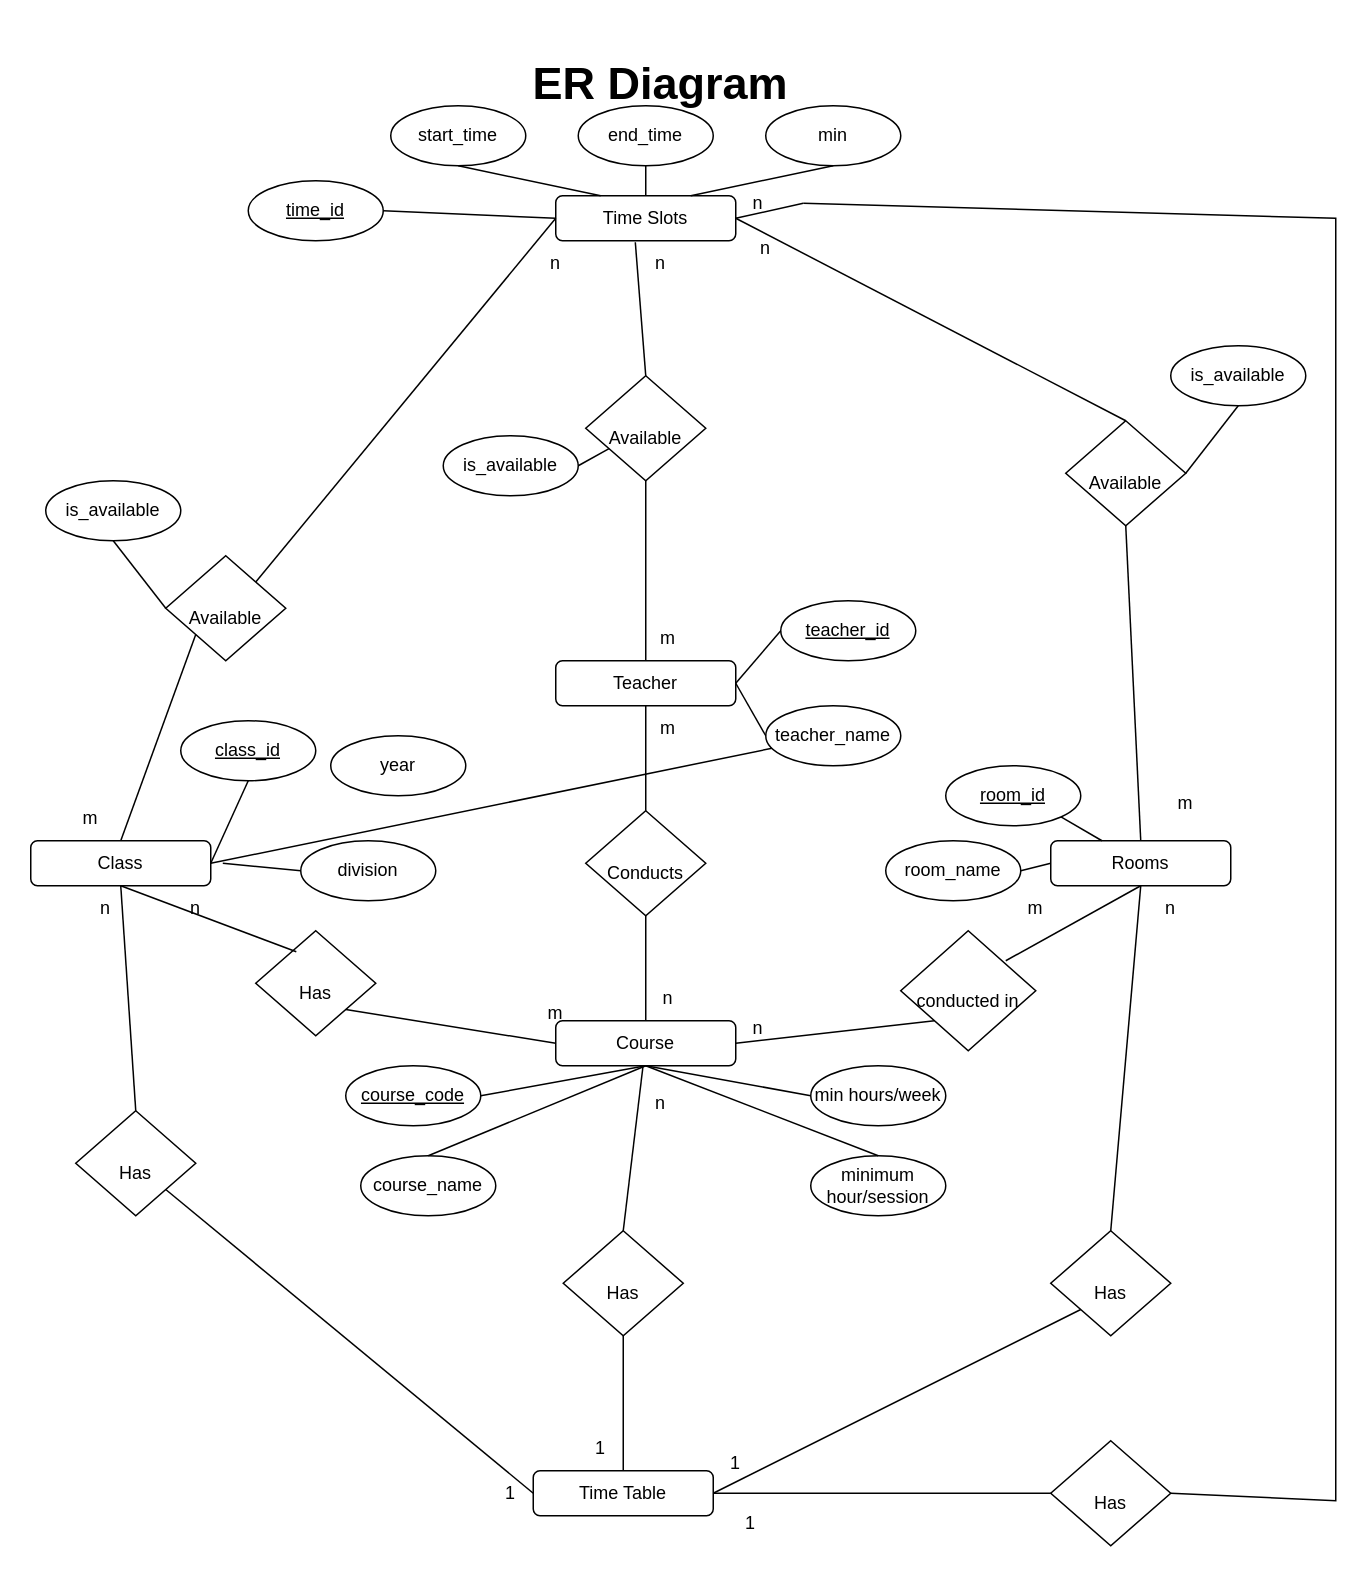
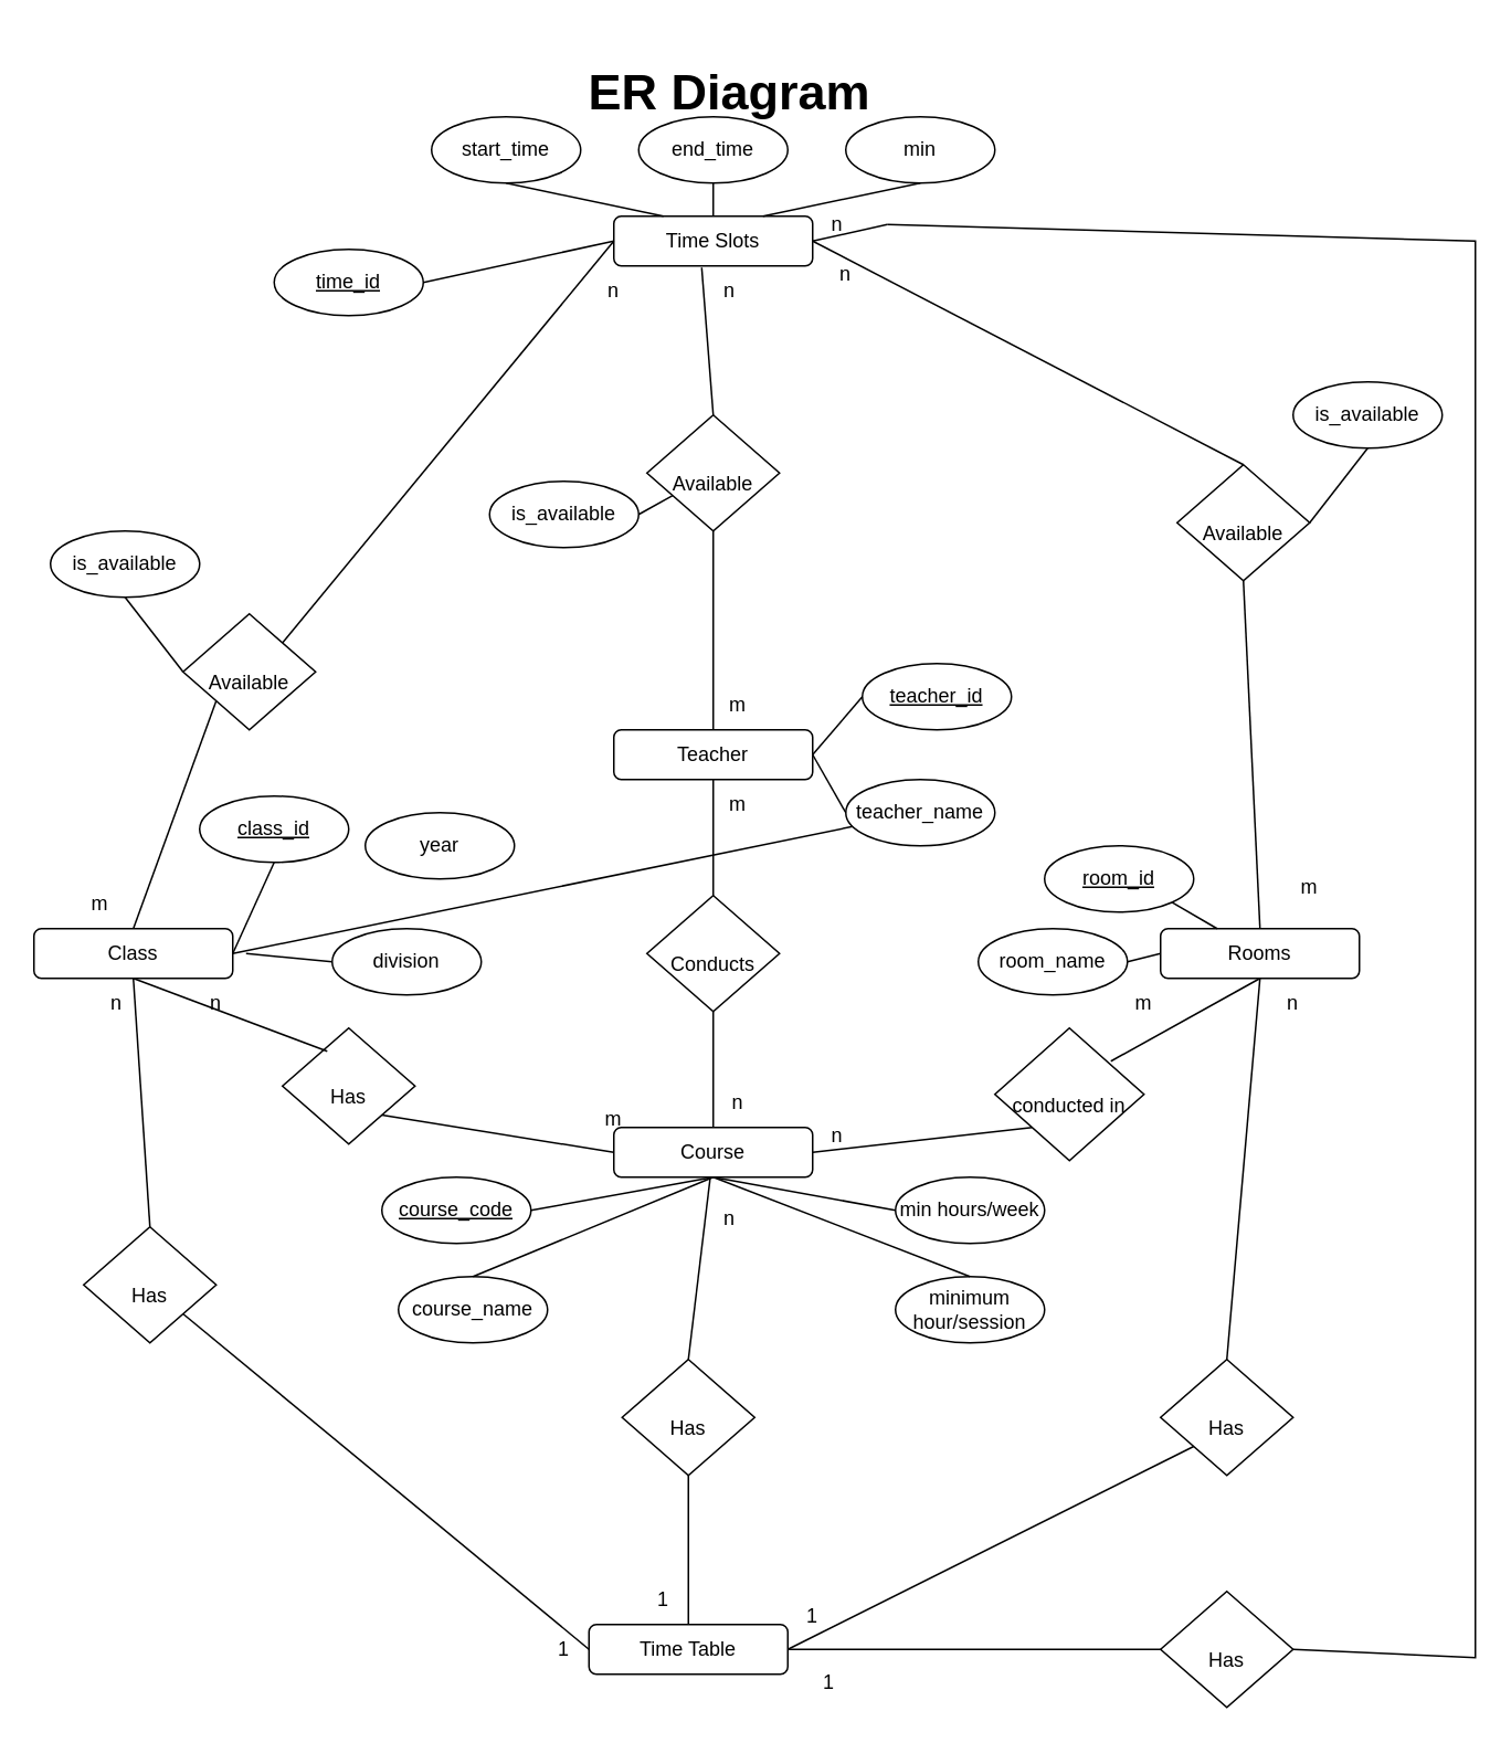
- <mxCell id="32" value="time_id" style="ellipse;whiteSpace=wrap;html=1;fontSize=12;fontStyle=4" parent="1" vertex="1"><mxGeometry x="165" y="120" width="90" height="40" as="geometry" /></mxCell>
+ <mxCell id="32" value="time_id" style="ellipse;whiteSpace=wrap;html=1;fontSize=12;fontStyle=4" parent="1" vertex="1"><mxGeometry x="165" y="150" width="90" height="40" as="geometry" /></mxCell>
